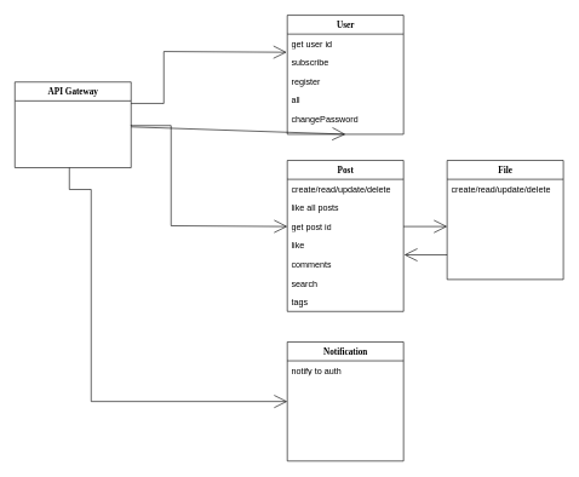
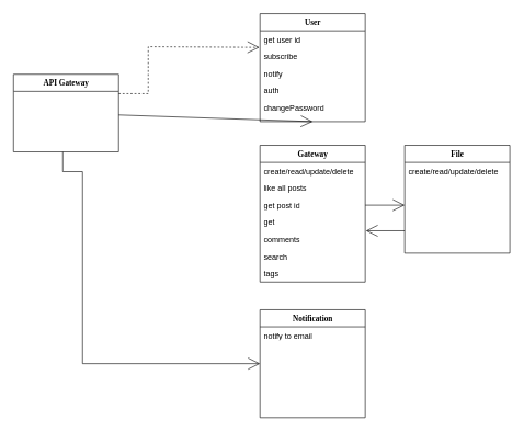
- <mxCell id="9" style="edgeStyle=orthogonalEdgeStyle;rounded=0;html=1;labelBackgroundColor=none;startArrow=none;startFill=0;startSize=8;endArrow=open;endFill=0;endSize=16;fontFamily=Verdana;fontSize=12;exitX=1;exitY=0.25;exitDx=0;exitDy=0;entryX=-0.006;entryY=0.962;entryDx=0;entryDy=0;entryPerimeter=0;" parent="1" source="2" target="4" edge="1"><mxGeometry relative="1" as="geometry"><Array as="points"><mxPoint x="225" y="142" /><mxPoint x="225" y="70" /></Array><mxPoint x="225" y="170" as="sourcePoint" /><mxPoint x="350" y="70" as="targetPoint" /></mxGeometry></mxCell>
+ <mxCell id="9" style="edgeStyle=orthogonalEdgeStyle;rounded=0;html=1;labelBackgroundColor=none;startArrow=none;startFill=0;startSize=8;endArrow=open;endFill=0;endSize=16;fontFamily=Verdana;fontSize=12;exitX=1;exitY=0.25;exitDx=0;exitDy=0;entryX=-0.006;entryY=0.962;entryDx=0;entryDy=0;entryPerimeter=0;dashed=1;" parent="1" source="2" target="4" edge="1"><mxGeometry relative="1" as="geometry"><Array as="points"><mxPoint x="225" y="142" /><mxPoint x="225" y="70" /></Array><mxPoint x="225" y="170" as="sourcePoint" /><mxPoint x="350" y="70" as="targetPoint" /></mxGeometry></mxCell>
- <mxCell id="6" value="register" style="text;html=1;strokeColor=none;fillColor=none;align=left;verticalAlign=top;spacingLeft=4;spacingRight=4;whiteSpace=wrap;overflow=hidden;rotatable=0;points=[[0,0.5],[1,0.5]];portConstraint=eastwest;" parent="3" vertex="1"><mxGeometry y="78" width="160" height="26" as="geometry" /></mxCell>
+ <mxCell id="6" value="notify" style="text;html=1;strokeColor=none;fillColor=none;align=left;verticalAlign=top;spacingLeft=4;spacingRight=4;whiteSpace=wrap;overflow=hidden;rotatable=0;points=[[0,0.5],[1,0.5]];portConstraint=eastwest;" parent="3" vertex="1"><mxGeometry y="78" width="160" height="26" as="geometry" /></mxCell>
- <mxCell id="7" value="all" style="text;html=1;strokeColor=none;fillColor=none;align=left;verticalAlign=top;spacingLeft=4;spacingRight=4;whiteSpace=wrap;overflow=hidden;rotatable=0;points=[[0,0.5],[1,0.5]];portConstraint=eastwest;" parent="3" vertex="1"><mxGeometry y="104" width="160" height="26" as="geometry" /></mxCell>
+ <mxCell id="7" value="auth" style="text;html=1;strokeColor=none;fillColor=none;align=left;verticalAlign=top;spacingLeft=4;spacingRight=4;whiteSpace=wrap;overflow=hidden;rotatable=0;points=[[0,0.5],[1,0.5]];portConstraint=eastwest;" parent="3" vertex="1"><mxGeometry y="104" width="160" height="26" as="geometry" /></mxCell>
- <mxCell id="10" value="Post" style="swimlane;html=1;fontStyle=1;align=center;verticalAlign=top;childLayout=stackLayout;horizontal=1;startSize=26;horizontalStack=0;resizeParent=1;resizeLast=0;collapsible=1;marginBottom=0;swimlaneFillColor=#ffffff;rounded=0;shadow=0;comic=0;labelBackgroundColor=none;strokeWidth=1;fillColor=none;fontFamily=Verdana;fontSize=12" parent="1" vertex="1"><mxGeometry x="395" y="220" width="160" height="208" as="geometry" /></mxCell>
+ <mxCell id="10" value="Gateway" style="swimlane;html=1;fontStyle=1;align=center;verticalAlign=top;childLayout=stackLayout;horizontal=1;startSize=26;horizontalStack=0;resizeParent=1;resizeLast=0;collapsible=1;marginBottom=0;swimlaneFillColor=#ffffff;rounded=0;shadow=0;comic=0;labelBackgroundColor=none;strokeWidth=1;fillColor=none;fontFamily=Verdana;fontSize=12" parent="1" vertex="1"><mxGeometry x="395" y="220" width="160" height="208" as="geometry" /></mxCell>
- <mxCell id="20" style="edgeStyle=orthogonalEdgeStyle;rounded=0;html=1;labelBackgroundColor=none;startArrow=none;startFill=0;startSize=8;endArrow=open;endFill=0;endSize=16;fontFamily=Verdana;fontSize=12;entryX=0;entryY=0.5;entryDx=0;entryDy=0;exitX=1;exitY=0.5;exitDx=0;exitDy=0;" parent="1" source="2" target="13" edge="1"><mxGeometry relative="1" as="geometry"><Array as="points"><mxPoint x="180" y="172" /><mxPoint x="235" y="172" /><mxPoint x="235" y="310" /></Array><mxPoint x="195" y="172" as="sourcePoint" /><mxPoint x="404" y="101" as="targetPoint" /></mxGeometry></mxCell>
- <mxCell id="14" value="like" style="text;html=1;strokeColor=none;fillColor=none;align=left;verticalAlign=top;spacingLeft=4;spacingRight=4;whiteSpace=wrap;overflow=hidden;rotatable=0;points=[[0,0.5],[1,0.5]];portConstraint=eastwest;" parent="10" vertex="1"><mxGeometry y="104" width="160" height="26" as="geometry" /></mxCell>
+ <mxCell id="14" value="get" style="text;html=1;strokeColor=none;fillColor=none;align=left;verticalAlign=top;spacingLeft=4;spacingRight=4;whiteSpace=wrap;overflow=hidden;rotatable=0;points=[[0,0.5],[1,0.5]];portConstraint=eastwest;" parent="10" vertex="1"><mxGeometry y="104" width="160" height="26" as="geometry" /></mxCell>
- <mxCell id="19" value="notify to auth" style="text;html=1;strokeColor=none;fillColor=none;align=left;verticalAlign=top;spacingLeft=4;spacingRight=4;whiteSpace=wrap;overflow=hidden;rotatable=0;points=[[0,0.5],[1,0.5]];portConstraint=eastwest;" parent="18" vertex="1"><mxGeometry y="26" width="160" height="26" as="geometry" /></mxCell>
+ <mxCell id="19" value="notify to email" style="text;html=1;strokeColor=none;fillColor=none;align=left;verticalAlign=top;spacingLeft=4;spacingRight=4;whiteSpace=wrap;overflow=hidden;rotatable=0;points=[[0,0.5],[1,0.5]];portConstraint=eastwest;" parent="18" vertex="1"><mxGeometry y="26" width="160" height="26" as="geometry" /></mxCell>
